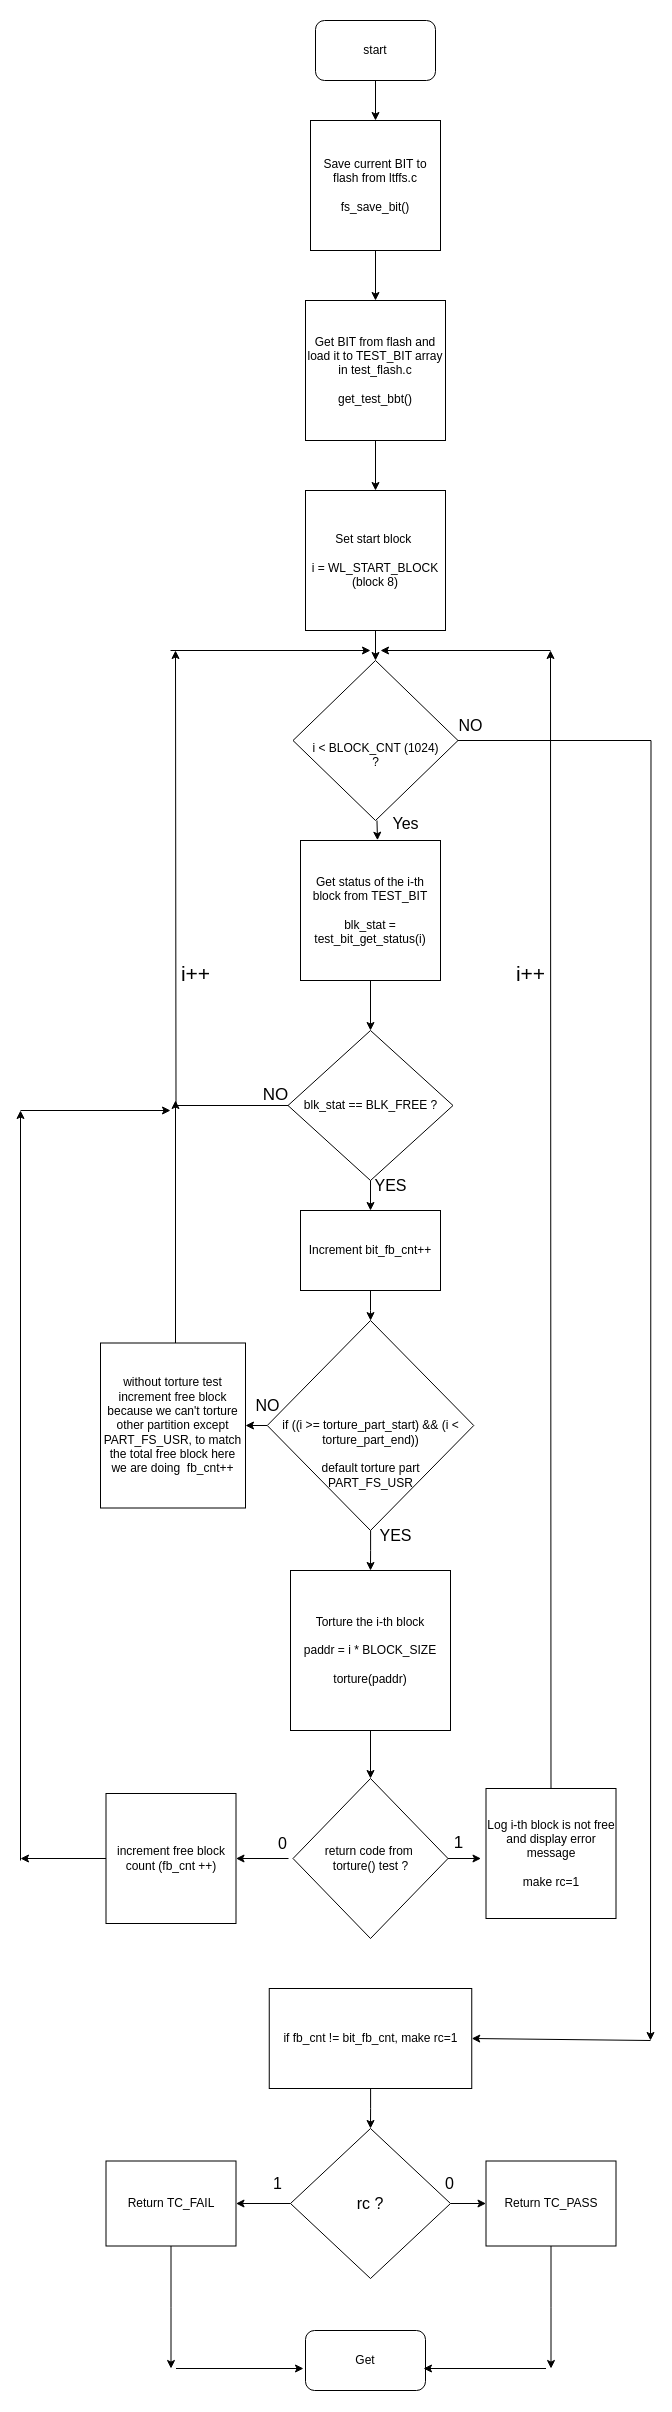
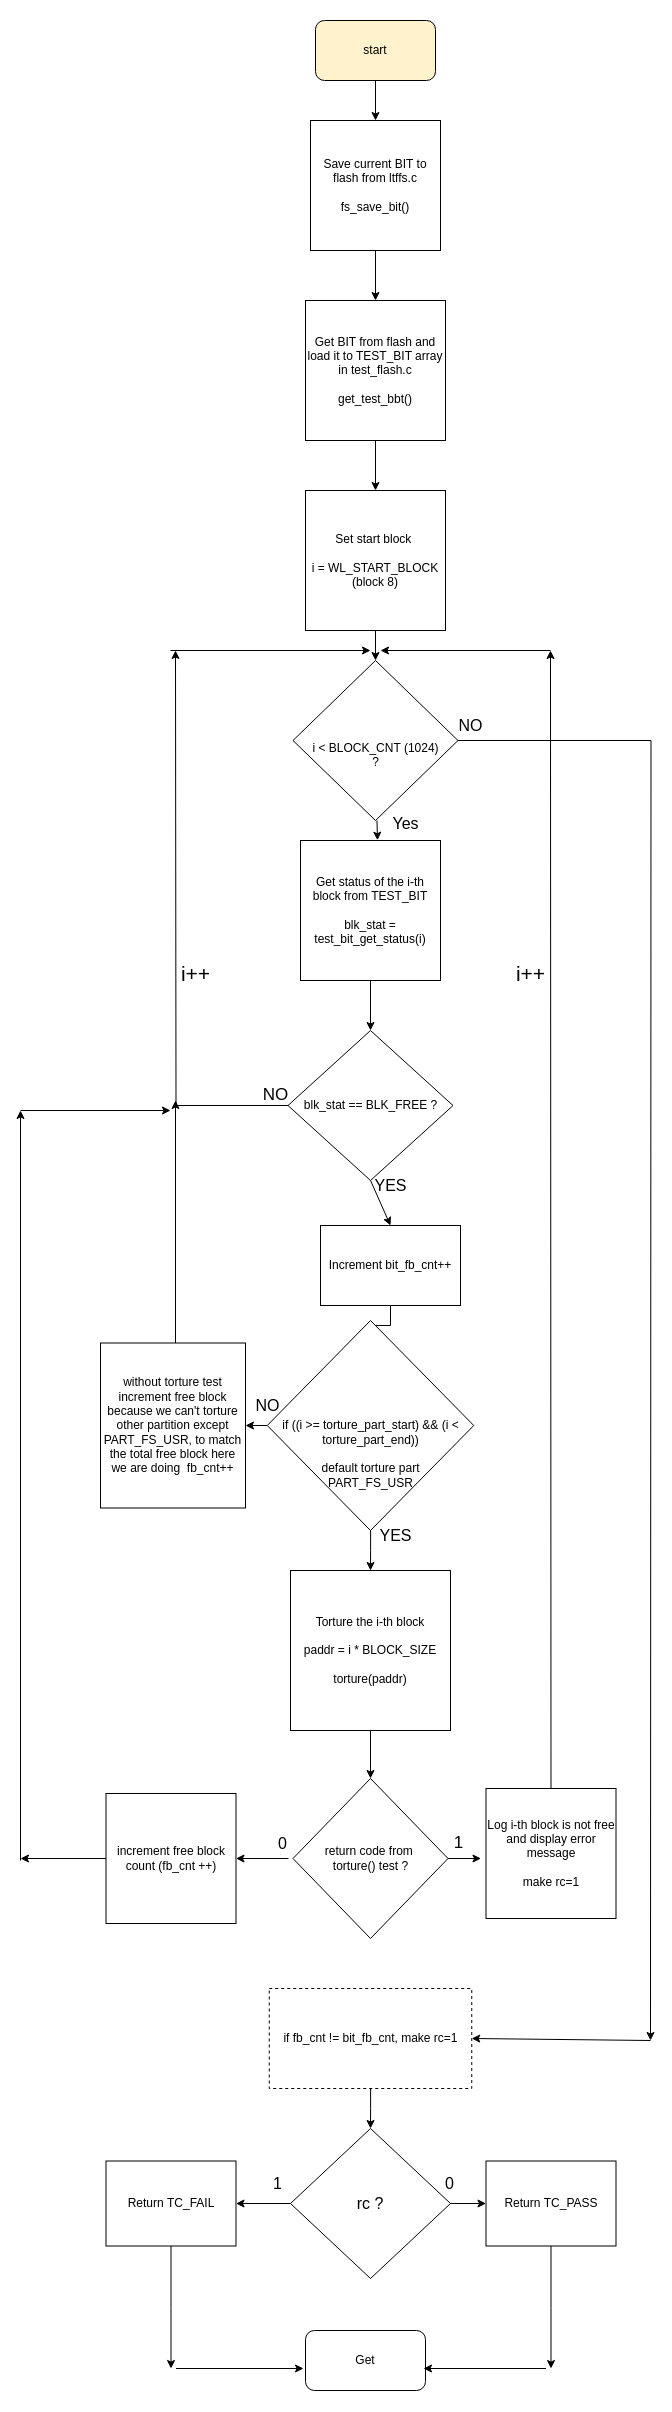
- <mxCell id="3" value="start" style="rounded=1;whiteSpace=wrap;html=1;" parent="1" vertex="1"><mxGeometry x="315" y="20" width="120" height="60" as="geometry" /></mxCell>
+ <mxCell id="3" value="start" style="rounded=1;whiteSpace=wrap;html=1;fillColor=#fff2cc;" parent="1" vertex="1"><mxGeometry x="315" y="20" width="120" height="60" as="geometry" /></mxCell>
- <mxCell id="52" value="Increment bit_fb_cnt++" style="rounded=0;whiteSpace=wrap;html=1;" parent="1" vertex="1"><mxGeometry x="300" y="1210" width="140" height="80" as="geometry" /></mxCell>
+ <mxCell id="52" value="Increment bit_fb_cnt++" style="rounded=0;whiteSpace=wrap;html=1;" parent="1" vertex="1"><mxGeometry x="320" y="1225" width="140" height="80" as="geometry" /></mxCell>
- <mxCell id="37" value="if fb_cnt != bit_fb_cnt, make rc=1" style="rounded=0;whiteSpace=wrap;html=1;" parent="1" vertex="1"><mxGeometry x="268.75" y="1988" width="202.5" height="100" as="geometry" /></mxCell>
+ <mxCell id="37" value="if fb_cnt != bit_fb_cnt, make rc=1" style="rounded=0;whiteSpace=wrap;html=1;dashed=1;" parent="1" vertex="1"><mxGeometry x="268.75" y="1988" width="202.5" height="100" as="geometry" /></mxCell>
